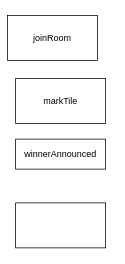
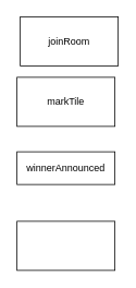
- <mxCell id="2" value="joinRoom" style="rounded=0;whiteSpace=wrap;html=1;" vertex="1" parent="1"><mxGeometry x="9" y="20" width="120" height="60" as="geometry" /></mxCell>
+ <mxCell id="2" value="joinRoom" style="rounded=0;whiteSpace=wrap;html=1;" vertex="1" parent="1"><mxGeometry x="24" y="20" width="120" height="60" as="geometry" /></mxCell>
- <mxCell id="3" value="markTile" style="rounded=0;whiteSpace=wrap;html=1;" vertex="1" parent="1"><mxGeometry x="20" y="104" width="120" height="60" as="geometry" /></mxCell>
+ <mxCell id="3" value="markTile" style="rounded=0;whiteSpace=wrap;html=1;" vertex="1" parent="1"><mxGeometry x="20" y="94" width="120" height="60" as="geometry" /></mxCell>
